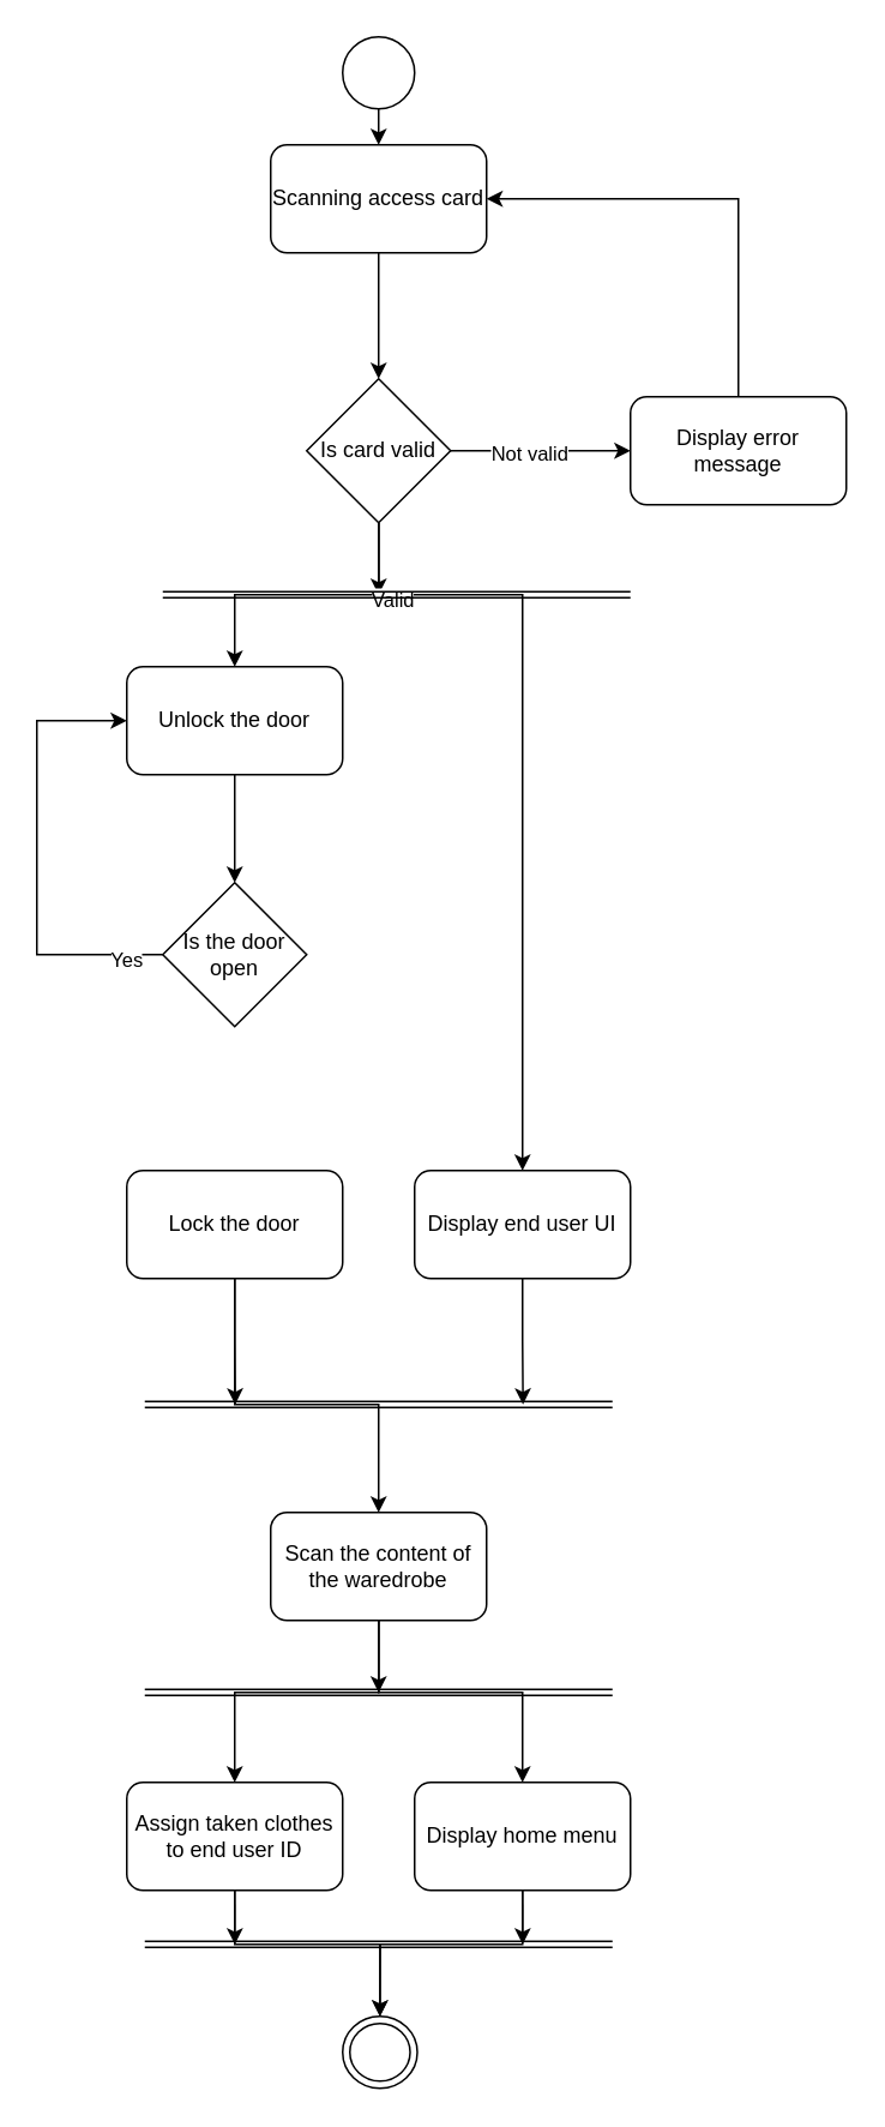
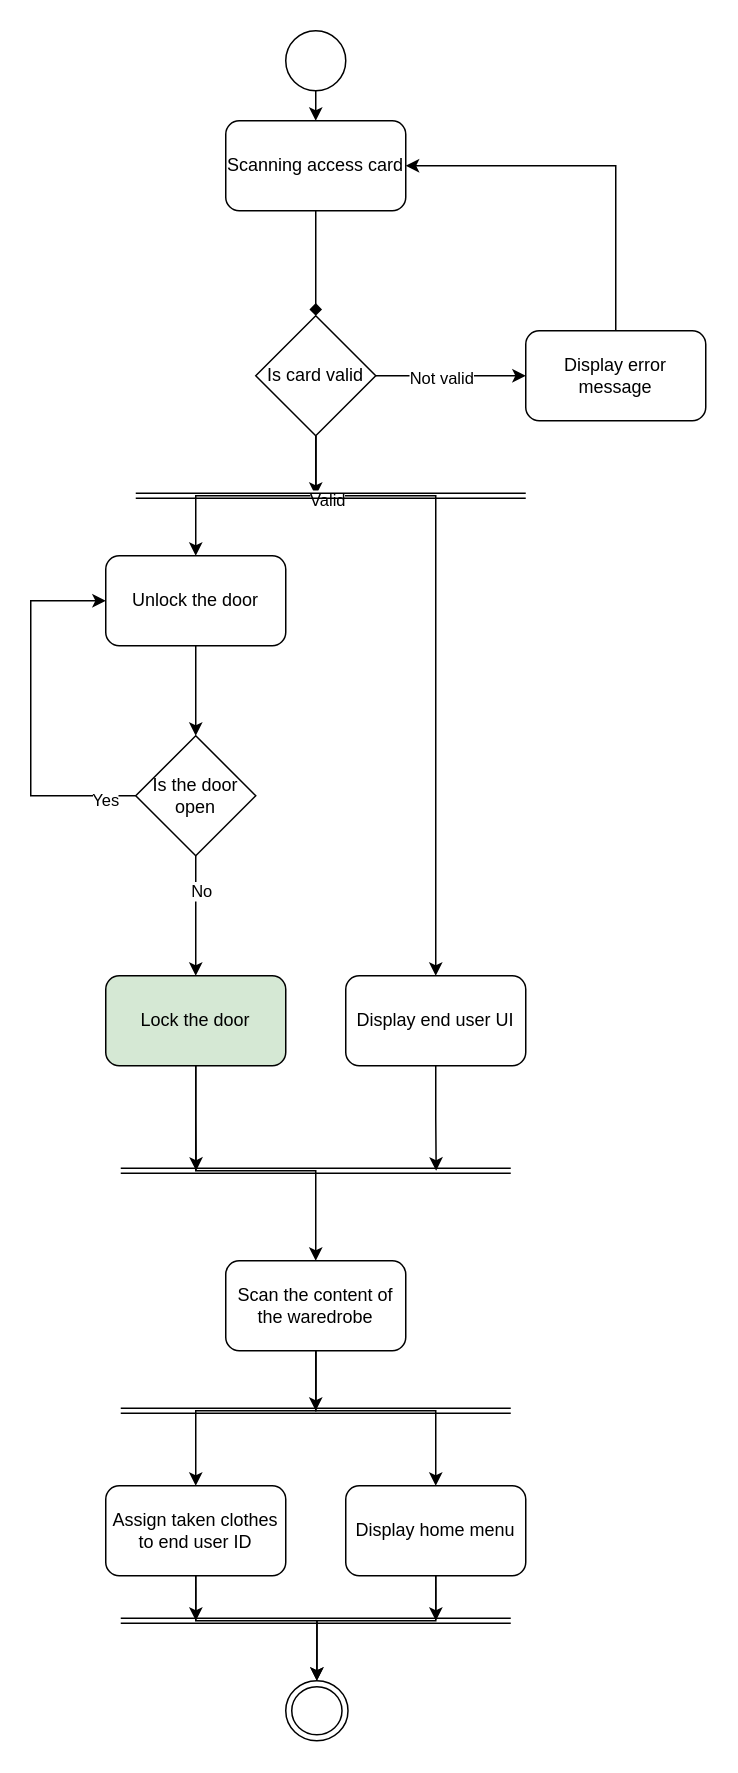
- <mxCell id="2" style="edgeStyle=orthogonalEdgeStyle;rounded=0;orthogonalLoop=1;jettySize=auto;html=1;exitX=0.5;exitY=1;exitDx=0;exitDy=0;entryX=0.5;entryY=0;entryDx=0;entryDy=0;" edge="1" parent="1" source="3" target="10"><mxGeometry relative="1" as="geometry" /></mxCell>
+ <mxCell id="2" style="edgeStyle=orthogonalEdgeStyle;rounded=0;orthogonalLoop=1;jettySize=auto;html=1;exitX=0.5;exitY=1;exitDx=0;exitDy=0;entryX=0.5;entryY=0;entryDx=0;entryDy=0;endArrow=diamond;" edge="1" parent="1" source="3" target="10"><mxGeometry relative="1" as="geometry" /></mxCell>
+ <mxCell id="20" style="edgeStyle=orthogonalEdgeStyle;rounded=0;orthogonalLoop=1;jettySize=auto;html=1;exitX=0.5;exitY=1;exitDx=0;exitDy=0;entryX=0.5;entryY=0;entryDx=0;entryDy=0;" edge="1" parent="1" source="22" target="25"><mxGeometry relative="1" as="geometry" /></mxCell>
+ <mxCell id="21" value="No" style="edgeLabel;html=1;align=center;verticalAlign=middle;resizable=0;points=[];" vertex="1" connectable="0" parent="20"><mxGeometry x="-0.413" y="3" relative="1" as="geometry"><mxPoint as="offset" /></mxGeometry></mxCell>
- <mxCell id="25" value="Lock the door" style="rounded=1;whiteSpace=wrap;html=1;" vertex="1" parent="1"><mxGeometry x="70" y="650" width="120" height="60" as="geometry" /></mxCell>
+ <mxCell id="25" value="Lock the door" style="rounded=1;whiteSpace=wrap;html=1;fillColor=#d5e8d4;" vertex="1" parent="1"><mxGeometry x="70" y="650" width="120" height="60" as="geometry" /></mxCell>
